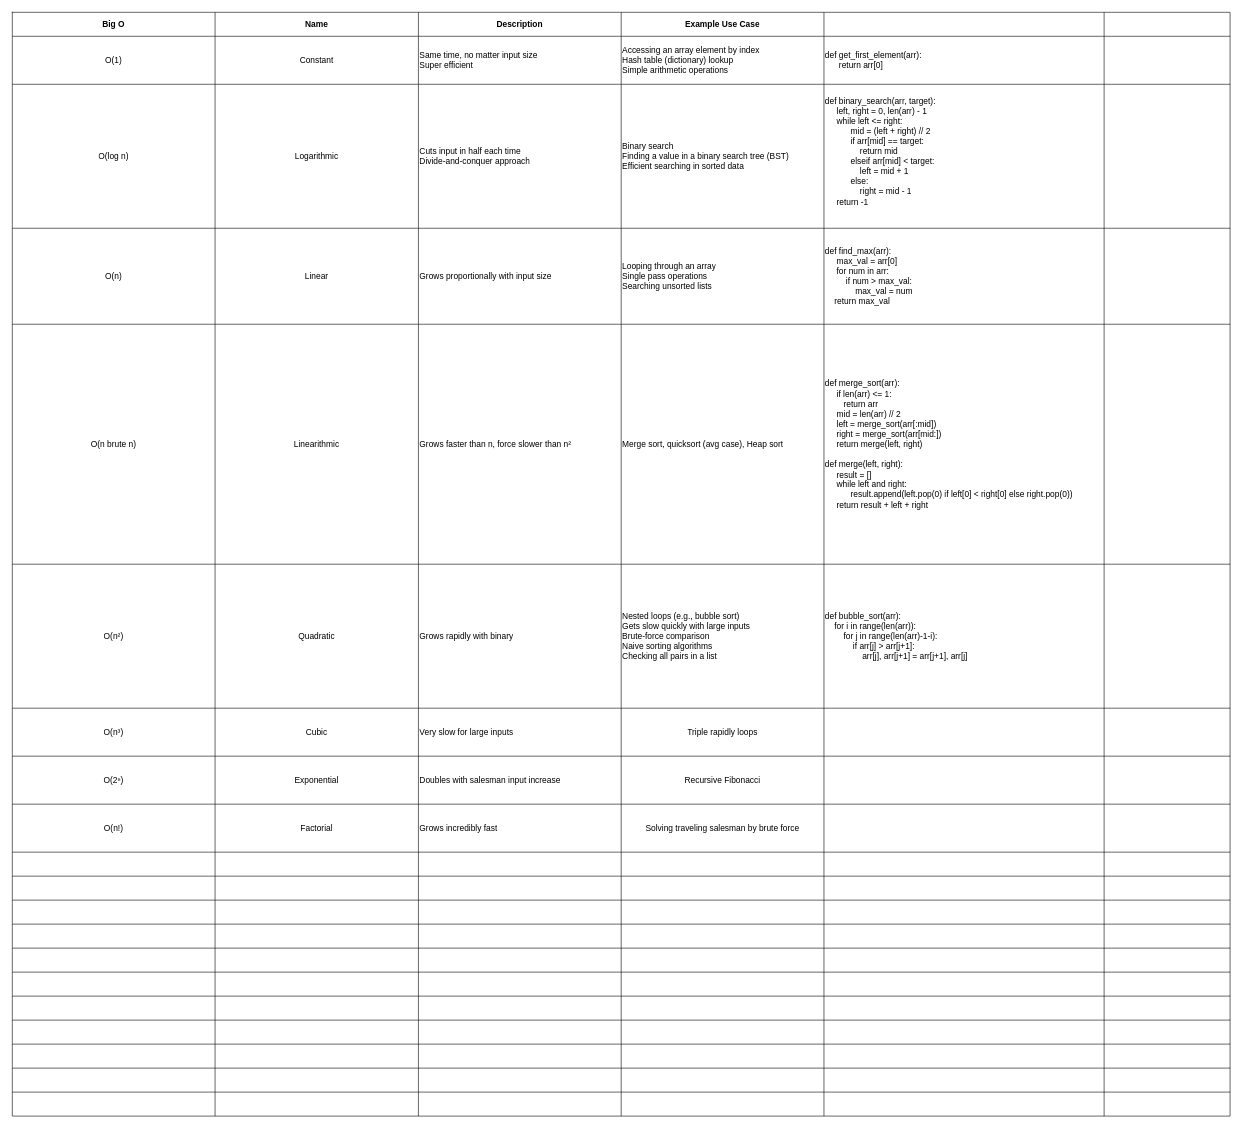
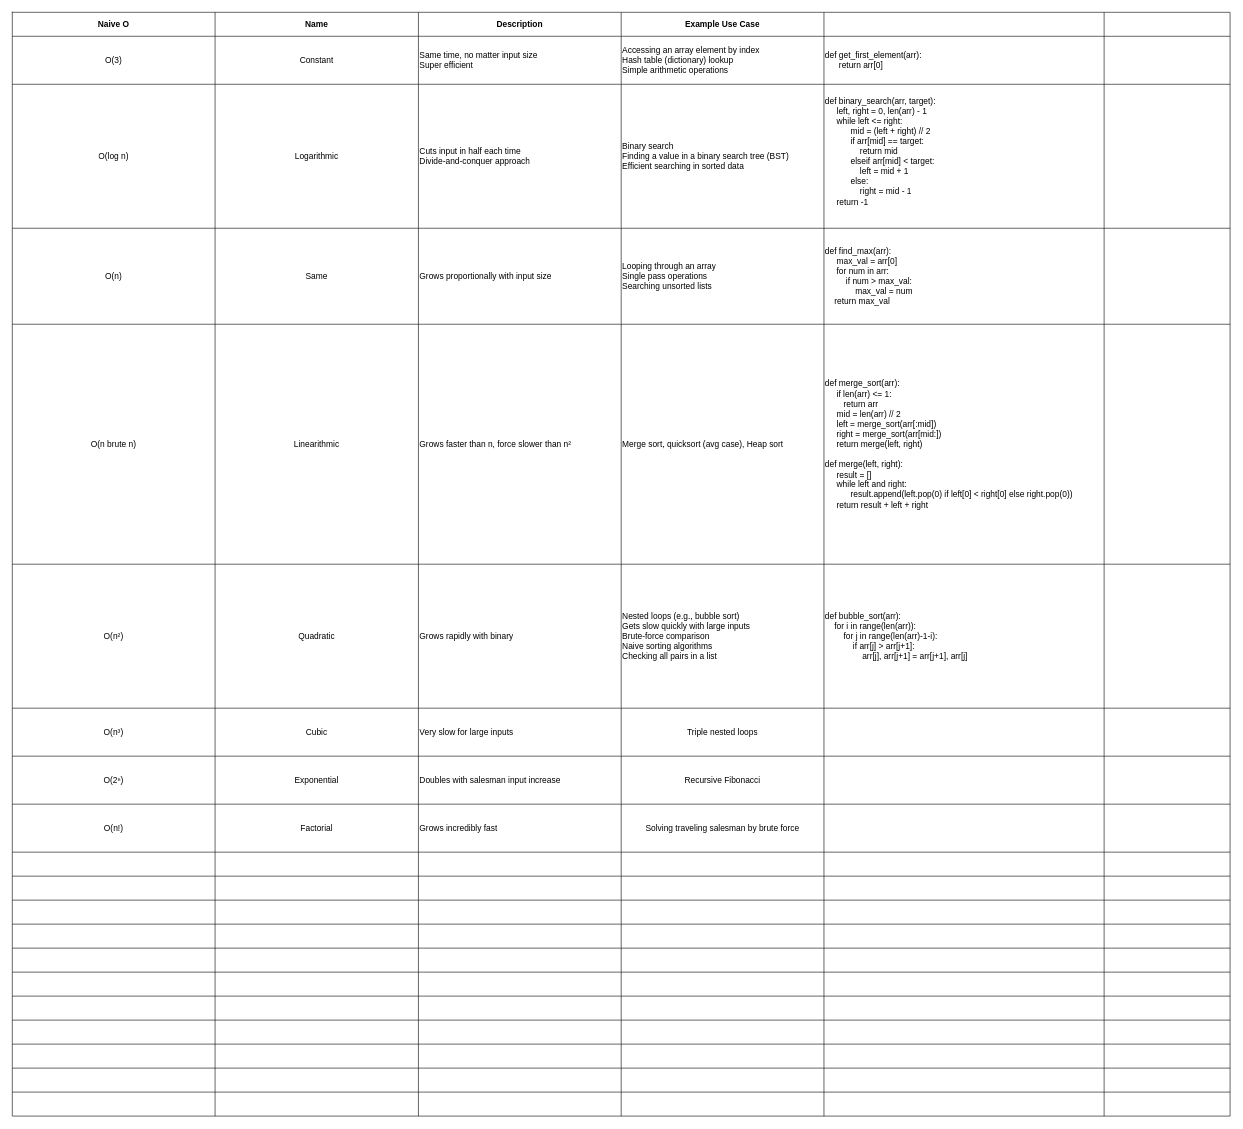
- <mxCell id="4" value="Big O" style="shape=partialRectangle;html=1;whiteSpace=wrap;connectable=0;strokeColor=inherit;overflow=hidden;fillColor=none;top=0;left=0;bottom=0;right=0;pointerEvents=1;fontSize=14;fontStyle=1" vertex="1" parent="3"><mxGeometry width="338" height="40" as="geometry"><mxRectangle width="338" height="40" as="alternateBounds" /></mxGeometry></mxCell>
+ <mxCell id="4" value="Naive O" style="shape=partialRectangle;html=1;whiteSpace=wrap;connectable=0;strokeColor=inherit;overflow=hidden;fillColor=none;top=0;left=0;bottom=0;right=0;pointerEvents=1;fontSize=14;fontStyle=1" vertex="1" parent="3"><mxGeometry width="338" height="40" as="geometry"><mxRectangle width="338" height="40" as="alternateBounds" /></mxGeometry></mxCell>
- <mxCell id="11" value="O(1)" style="shape=partialRectangle;html=1;whiteSpace=wrap;connectable=0;strokeColor=inherit;overflow=hidden;fillColor=none;top=0;left=0;bottom=0;right=0;pointerEvents=1;fontSize=14;" vertex="1" parent="10"><mxGeometry width="338" height="80" as="geometry"><mxRectangle width="338" height="80" as="alternateBounds" /></mxGeometry></mxCell>
+ <mxCell id="11" value="O(3)" style="shape=partialRectangle;html=1;whiteSpace=wrap;connectable=0;strokeColor=inherit;overflow=hidden;fillColor=none;top=0;left=0;bottom=0;right=0;pointerEvents=1;fontSize=14;" vertex="1" parent="10"><mxGeometry width="338" height="80" as="geometry"><mxRectangle width="338" height="80" as="alternateBounds" /></mxGeometry></mxCell>
- <mxCell id="26" value="Linear" style="shape=partialRectangle;html=1;whiteSpace=wrap;connectable=0;strokeColor=inherit;overflow=hidden;fillColor=none;top=0;left=0;bottom=0;right=0;pointerEvents=1;fontSize=14;" vertex="1" parent="24"><mxGeometry x="338" width="339" height="160" as="geometry"><mxRectangle width="339" height="160" as="alternateBounds" /></mxGeometry></mxCell>
+ <mxCell id="26" value="Same" style="shape=partialRectangle;html=1;whiteSpace=wrap;connectable=0;strokeColor=inherit;overflow=hidden;fillColor=none;top=0;left=0;bottom=0;right=0;pointerEvents=1;fontSize=14;" vertex="1" parent="24"><mxGeometry x="338" width="339" height="160" as="geometry"><mxRectangle width="339" height="160" as="alternateBounds" /></mxGeometry></mxCell>
- <mxCell id="49" value="Triple rapidly loops" style="shape=partialRectangle;html=1;whiteSpace=wrap;connectable=0;strokeColor=inherit;overflow=hidden;fillColor=none;top=0;left=0;bottom=0;right=0;pointerEvents=1;fontSize=14;" vertex="1" parent="45"><mxGeometry x="1015" width="338" height="80" as="geometry"><mxRectangle width="338" height="80" as="alternateBounds" /></mxGeometry></mxCell>
+ <mxCell id="49" value="Triple nested loops" style="shape=partialRectangle;html=1;whiteSpace=wrap;connectable=0;strokeColor=inherit;overflow=hidden;fillColor=none;top=0;left=0;bottom=0;right=0;pointerEvents=1;fontSize=14;" vertex="1" parent="45"><mxGeometry x="1015" width="338" height="80" as="geometry"><mxRectangle width="338" height="80" as="alternateBounds" /></mxGeometry></mxCell>
